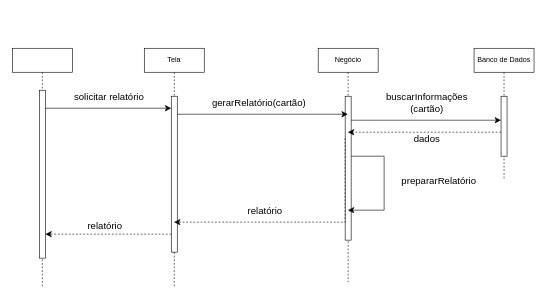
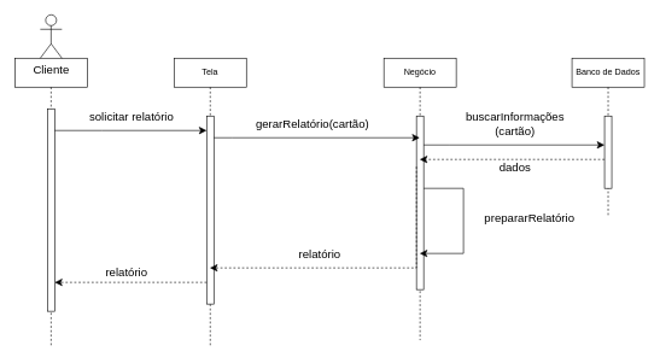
+ <mxCell id="6" value="Cliente" style="shape=umlActor;verticalLabelPosition=bottom;verticalAlign=top;html=1;outlineConnect=0;fontSize=16;" vertex="1" parent="1"><mxGeometry x="55" y="20" width="30" height="60" as="geometry" /></mxCell>
